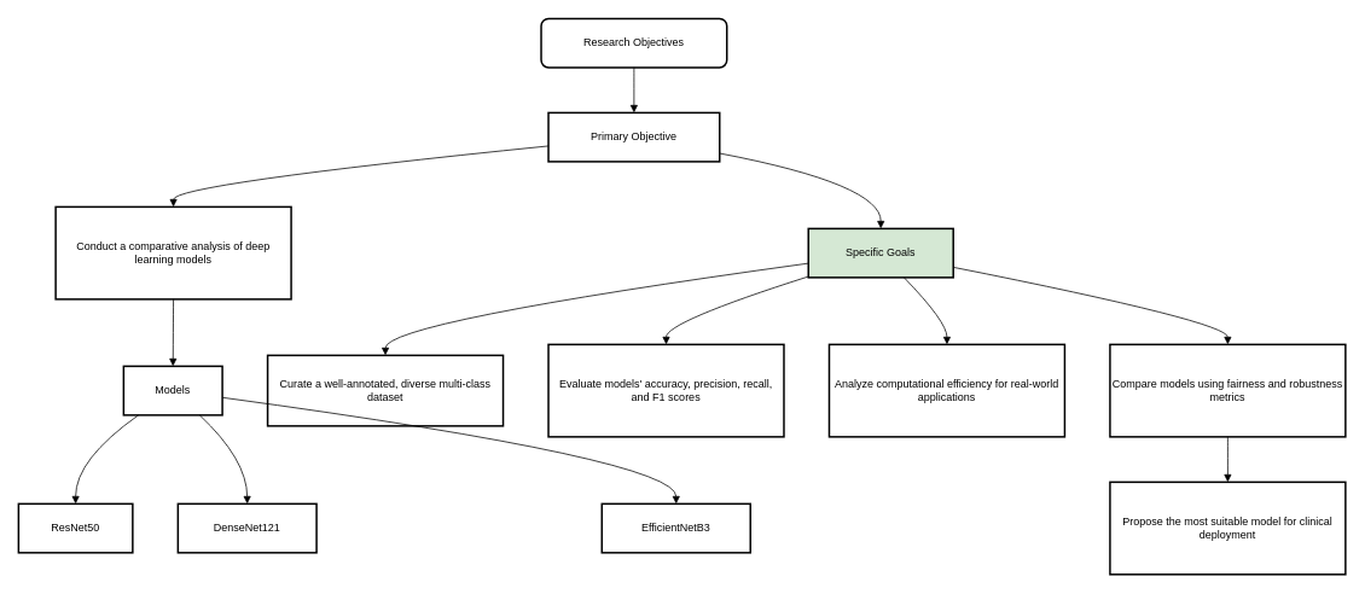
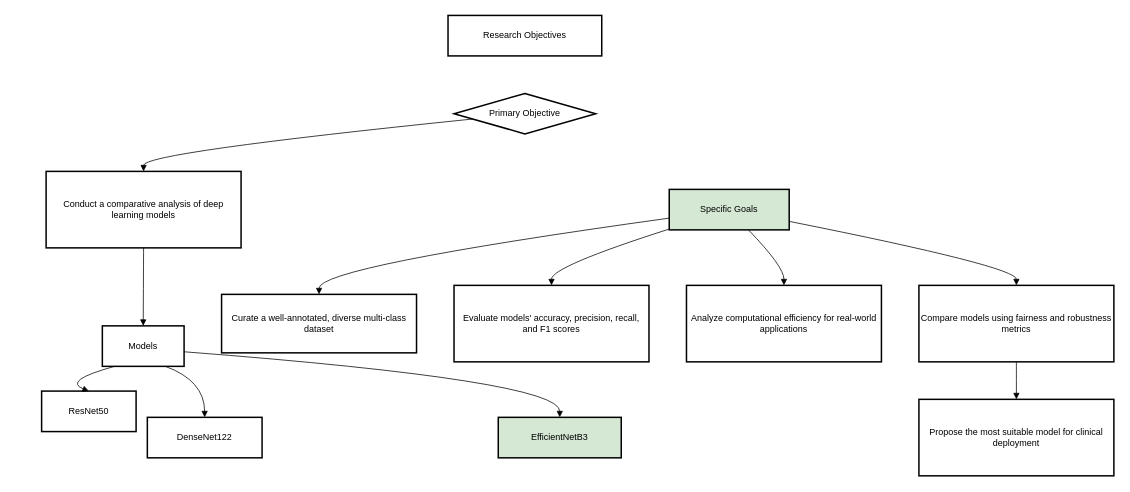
- <mxCell id="2" value="Research Objectives" style="whiteSpace=wrap;strokeWidth=2;rounded=1;" vertex="1" parent="1"><mxGeometry x="597" y="20" width="205" height="54" as="geometry" /></mxCell>
+ <mxCell id="2" value="Research Objectives" style="whiteSpace=wrap;strokeWidth=2;" vertex="1" parent="1"><mxGeometry x="597" y="20" width="205" height="54" as="geometry" /></mxCell>
- <mxCell id="15" value="" style="curved=1;startArrow=none;endArrow=block;exitX=0.5;exitY=1;entryX=0.5;entryY=0;" edge="1" parent="1" source="2" target="3"><mxGeometry relative="1" as="geometry"><Array as="points" /></mxGeometry></mxCell>
- <mxCell id="3" value="Primary Objective" style="whiteSpace=wrap;strokeWidth=2;" vertex="1" parent="1"><mxGeometry x="605" y="124" width="189" height="54" as="geometry" /></mxCell>
+ <mxCell id="3" value="Primary Objective" style="rhombus;whiteSpace=wrap;strokeWidth=2;" vertex="1" parent="1"><mxGeometry x="605" y="124" width="189" height="54" as="geometry" /></mxCell>
- <mxCell id="21" value="" style="curved=1;startArrow=none;endArrow=block;exitX=1;exitY=0.83;entryX=0.5;entryY=0;" edge="1" parent="1" source="3" target="9"><mxGeometry relative="1" as="geometry"><Array as="points"><mxPoint x="972" y="203" /></Array></mxGeometry></mxCell>
- <mxCell id="5" value="Models" style="whiteSpace=wrap;strokeWidth=2;" vertex="1" parent="1"><mxGeometry x="136" y="404" width="109" height="54" as="geometry" /></mxCell>
+ <mxCell id="5" value="Models" style="whiteSpace=wrap;strokeWidth=2;" vertex="1" parent="1"><mxGeometry x="136" y="434" width="109" height="54" as="geometry" /></mxCell>
- <mxCell id="6" value="ResNet50" style="whiteSpace=wrap;strokeWidth=2;" vertex="1" parent="1"><mxGeometry x="20" y="556" width="126" height="54" as="geometry" /></mxCell>
+ <mxCell id="6" value="ResNet50" style="whiteSpace=wrap;strokeWidth=2;" vertex="1" parent="1"><mxGeometry x="55" y="521" width="126" height="54" as="geometry" /></mxCell>
- <mxCell id="7" value="DenseNet121" style="whiteSpace=wrap;strokeWidth=2;" vertex="1" parent="1"><mxGeometry x="196" y="556" width="153" height="54" as="geometry" /></mxCell>
+ <mxCell id="7" value="DenseNet122" style="whiteSpace=wrap;strokeWidth=2;" vertex="1" parent="1"><mxGeometry x="196" y="556" width="153" height="54" as="geometry" /></mxCell>
- <mxCell id="8" value="EfficientNetB3" style="whiteSpace=wrap;strokeWidth=2;" vertex="1" parent="1"><mxGeometry x="664" y="556" width="164" height="54" as="geometry" /></mxCell>
+ <mxCell id="8" value="EfficientNetB3" style="whiteSpace=wrap;strokeWidth=2;fillColor=#d5e8d4;" vertex="1" parent="1"><mxGeometry x="664" y="556" width="164" height="54" as="geometry" /></mxCell>
